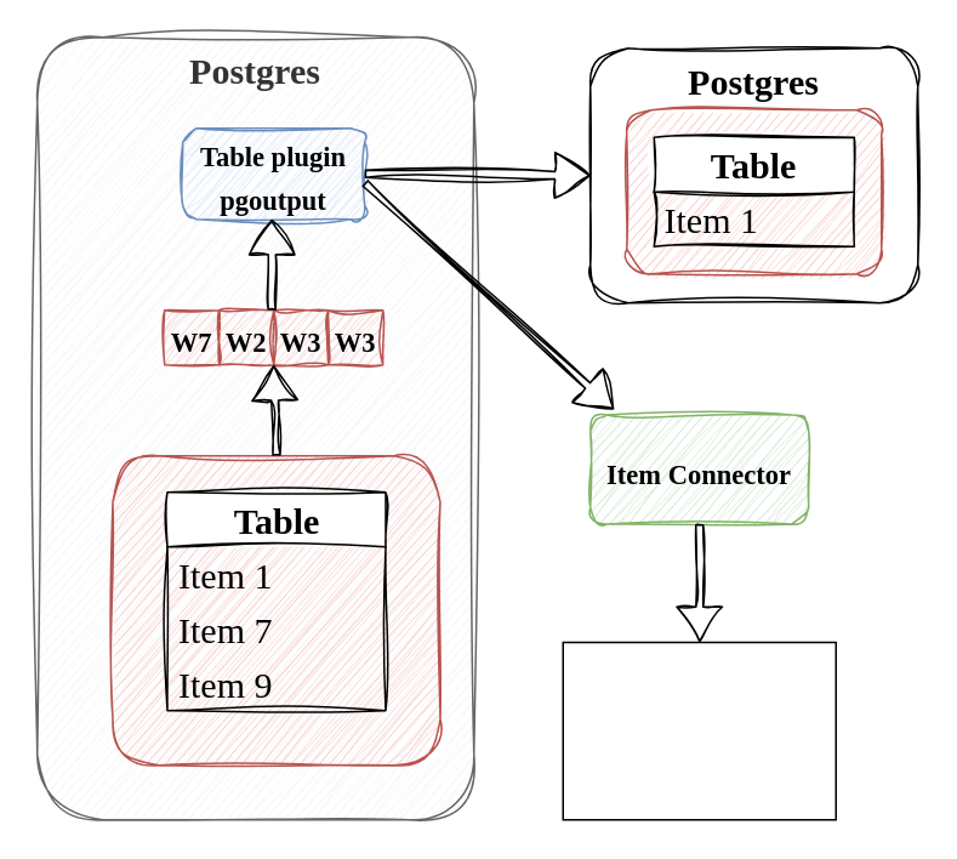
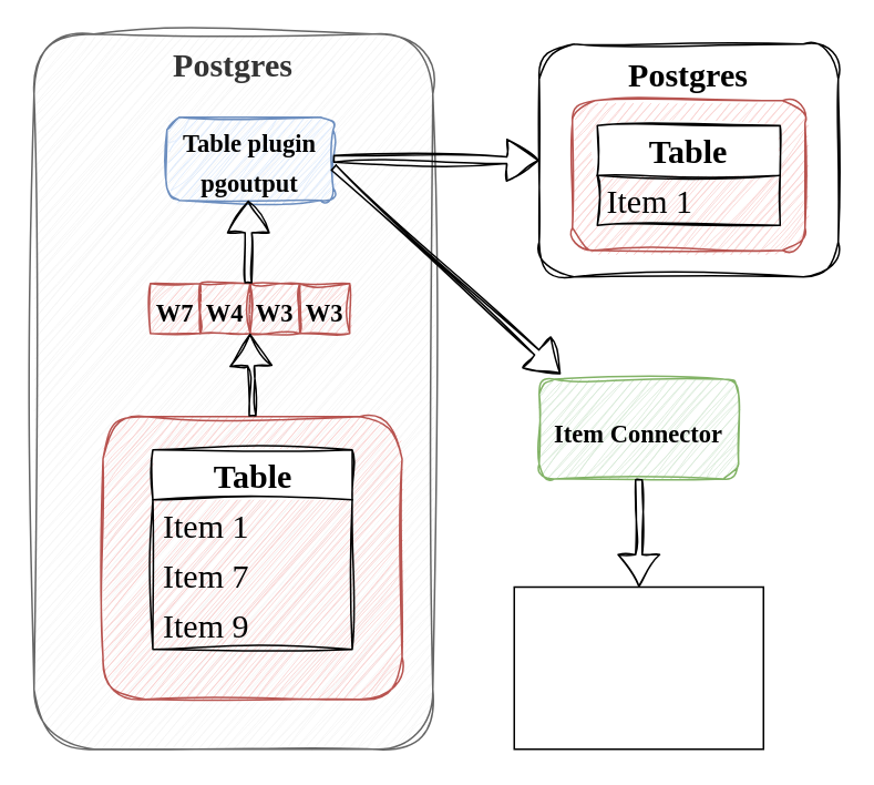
- <mxCell id="5" value="&lt;font style=&quot;font-size: 15px;&quot;&gt;W2&lt;/font&gt;" style="rounded=0;whiteSpace=wrap;html=1;sketch=1;hachureGap=4;jiggle=2;curveFitting=1;fontFamily=Architects Daughter;fontSource=https%3A%2F%2Ffonts.googleapis.com%2Fcss%3Ffamily%3DArchitects%2BDaughter;fontSize=20;fontStyle=1;fillColor=#f8cecc;strokeColor=#b85450;" vertex="1" parent="1"><mxGeometry x="120" y="170" width="30" height="30" as="geometry" /></mxCell>
+ <mxCell id="5" value="&lt;font style=&quot;font-size: 15px;&quot;&gt;W4&lt;/font&gt;" style="rounded=0;whiteSpace=wrap;html=1;sketch=1;hachureGap=4;jiggle=2;curveFitting=1;fontFamily=Architects Daughter;fontSource=https%3A%2F%2Ffonts.googleapis.com%2Fcss%3Ffamily%3DArchitects%2BDaughter;fontSize=20;fontStyle=1;fillColor=#f8cecc;strokeColor=#b85450;" vertex="1" parent="1"><mxGeometry x="120" y="170" width="30" height="30" as="geometry" /></mxCell>
